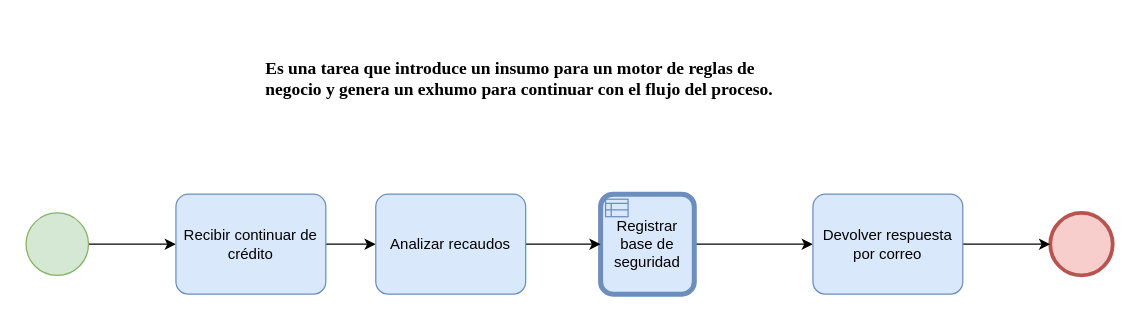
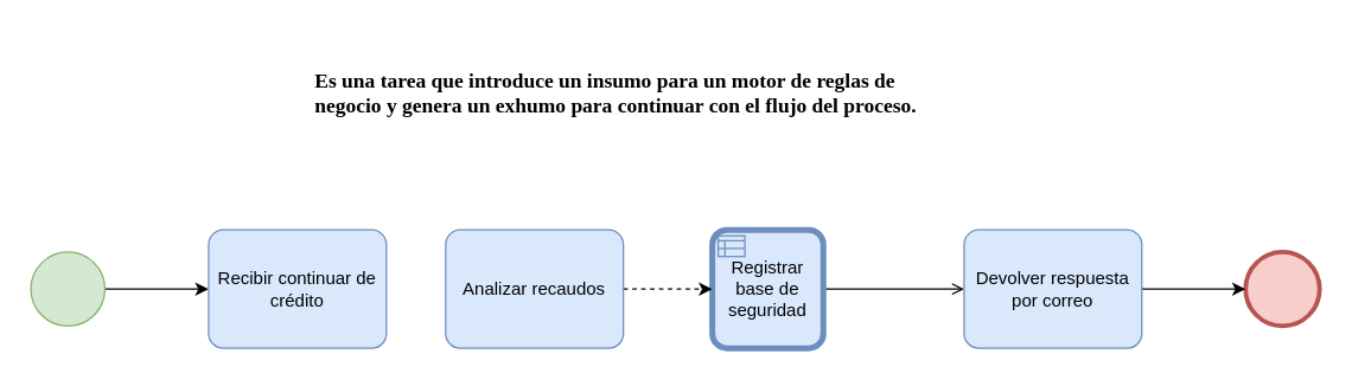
- <mxCell id="5" value="" style="edgeStyle=orthogonalEdgeStyle;rounded=0;orthogonalLoop=1;jettySize=auto;html=1;" edge="1" parent="1" source="6" target="12"><mxGeometry relative="1" as="geometry" /></mxCell>
- <mxCell id="11" value="" style="edgeStyle=orthogonalEdgeStyle;rounded=0;orthogonalLoop=1;jettySize=auto;html=1;" edge="1" parent="1" source="12" target="8"><mxGeometry relative="1" as="geometry" /></mxCell>
+ <mxCell id="11" value="" style="edgeStyle=orthogonalEdgeStyle;rounded=0;orthogonalLoop=1;jettySize=auto;html=1;dashed=1;" edge="1" parent="1" source="12" target="8"><mxGeometry relative="1" as="geometry" /></mxCell>
- <mxCell id="7" value="" style="edgeStyle=orthogonalEdgeStyle;rounded=0;orthogonalLoop=1;jettySize=auto;html=1;" edge="1" parent="1" source="8" target="10"><mxGeometry relative="1" as="geometry" /></mxCell>
+ <mxCell id="7" value="" style="edgeStyle=orthogonalEdgeStyle;rounded=0;orthogonalLoop=1;jettySize=auto;html=1;endArrow=open;" edge="1" parent="1" source="8" target="10"><mxGeometry relative="1" as="geometry" /></mxCell>
